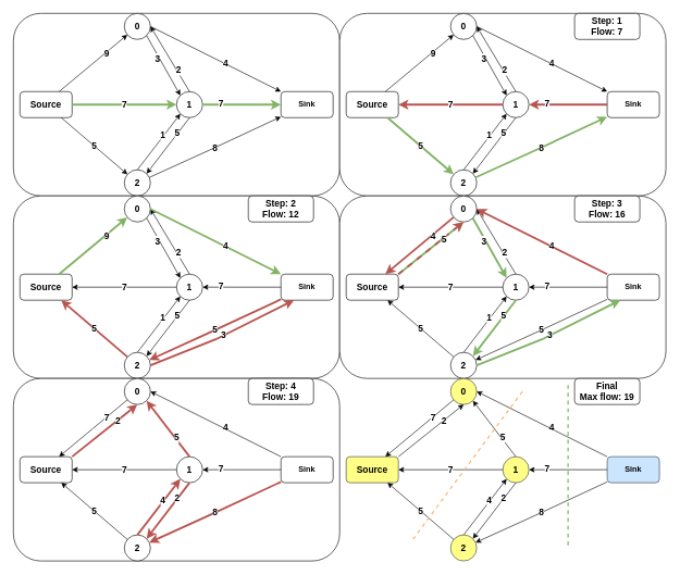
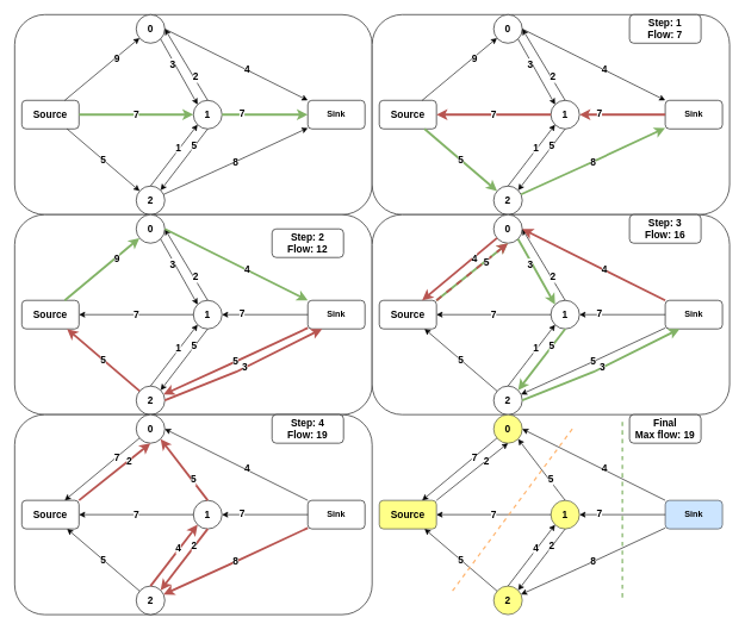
- <mxCell id="72" value="&lt;b&gt;Step: 2&lt;br&gt;Flow: 12&lt;br&gt;&lt;/b&gt;" style="rounded=1;whiteSpace=wrap;html=1;fontSize=14;" vertex="1" parent="1"><mxGeometry x="380" y="300" width="100" height="40" as="geometry" /></mxCell>
+ <mxCell id="72" value="&lt;b&gt;Step: 2&lt;br&gt;Flow: 12&lt;br&gt;&lt;/b&gt;" style="rounded=1;whiteSpace=wrap;html=1;fontSize=14;" vertex="1" parent="1"><mxGeometry x="380" y="320" width="100" height="40" as="geometry" /></mxCell>
